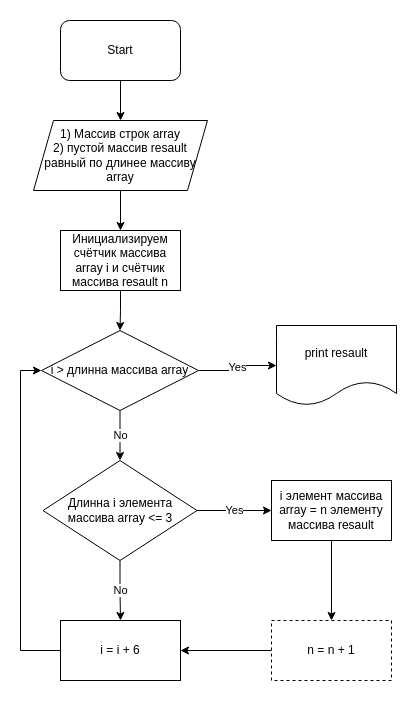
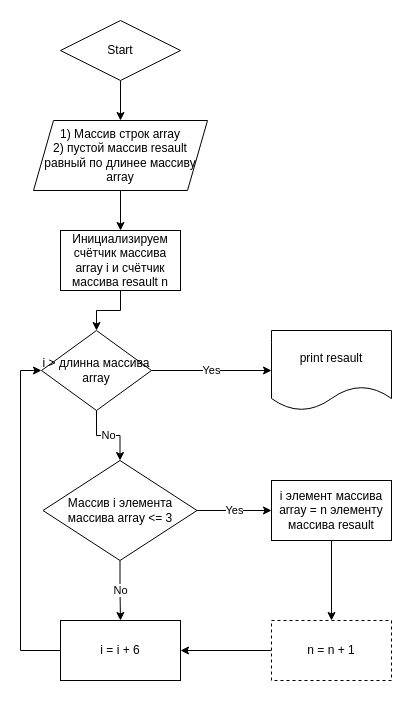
- <mxCell id="3" value="Start" style="rounded=1;whiteSpace=wrap;html=1;" parent="1" vertex="1"><mxGeometry x="60" y="20" width="120" height="60" as="geometry" /></mxCell>
+ <mxCell id="3" value="Start" style="rhombus;whiteSpace=wrap;html=1;" parent="1" vertex="1"><mxGeometry x="60" y="20" width="120" height="60" as="geometry" /></mxCell>
- <mxCell id="20" value="print resault" style="shape=document;whiteSpace=wrap;html=1;boundedLbl=1;" parent="1" vertex="1"><mxGeometry x="276" y="325" width="120" height="80" as="geometry" /></mxCell>
+ <mxCell id="20" value="print resault" style="shape=document;whiteSpace=wrap;html=1;boundedLbl=1;" parent="1" vertex="1"><mxGeometry x="271" y="330" width="120" height="80" as="geometry" /></mxCell>
- <mxCell id="15" value="i &amp;gt; длинна массива array" style="rhombus;whiteSpace=wrap;html=1;" parent="1" vertex="1"><mxGeometry x="41" y="330" width="157" height="80" as="geometry" /></mxCell>
+ <mxCell id="15" value="i &amp;gt; длинна массива array" style="rhombus;whiteSpace=wrap;html=1;" parent="1" vertex="1"><mxGeometry x="41" y="330" width="110" height="80" as="geometry" /></mxCell>
- <mxCell id="8" value="Длинна i элемента массива array &amp;lt;= 3" style="rhombus;whiteSpace=wrap;html=1;" parent="1" vertex="1"><mxGeometry x="42.5" y="460" width="154" height="100" as="geometry" /></mxCell>
+ <mxCell id="8" value="Массив i элемента массива array &amp;lt;= 3" style="rhombus;whiteSpace=wrap;html=1;" parent="1" vertex="1"><mxGeometry x="42.5" y="460" width="154" height="100" as="geometry" /></mxCell>
